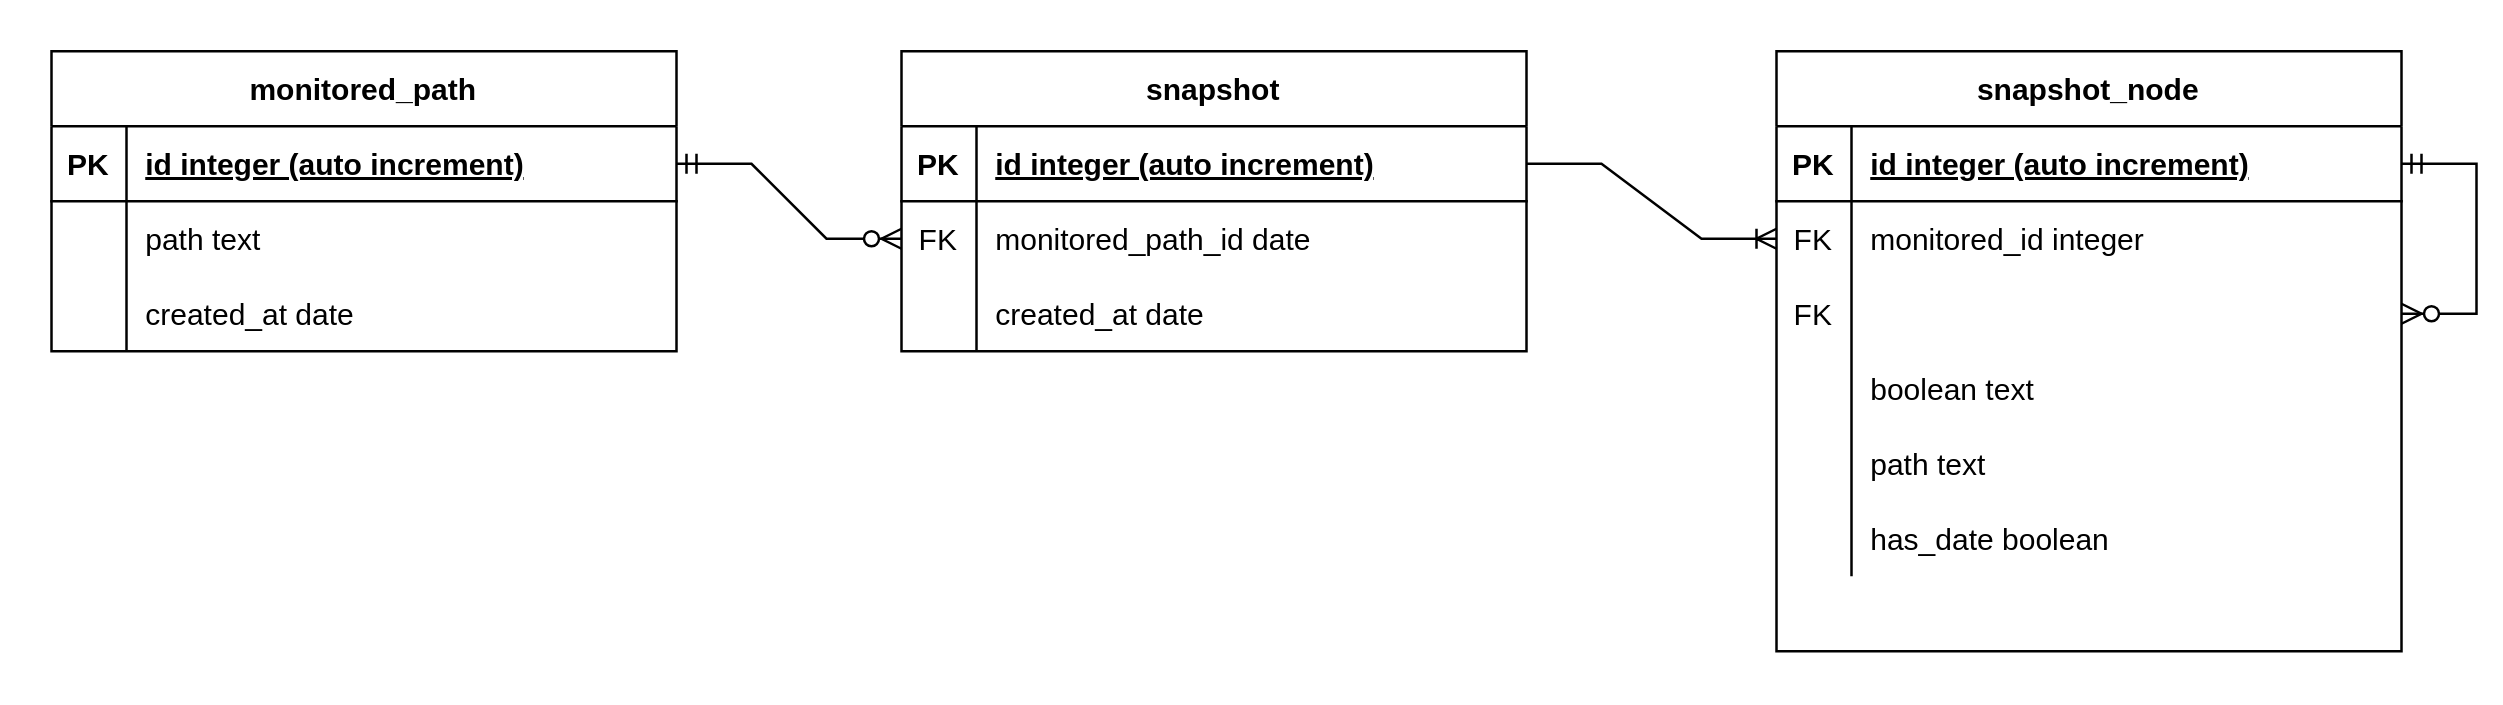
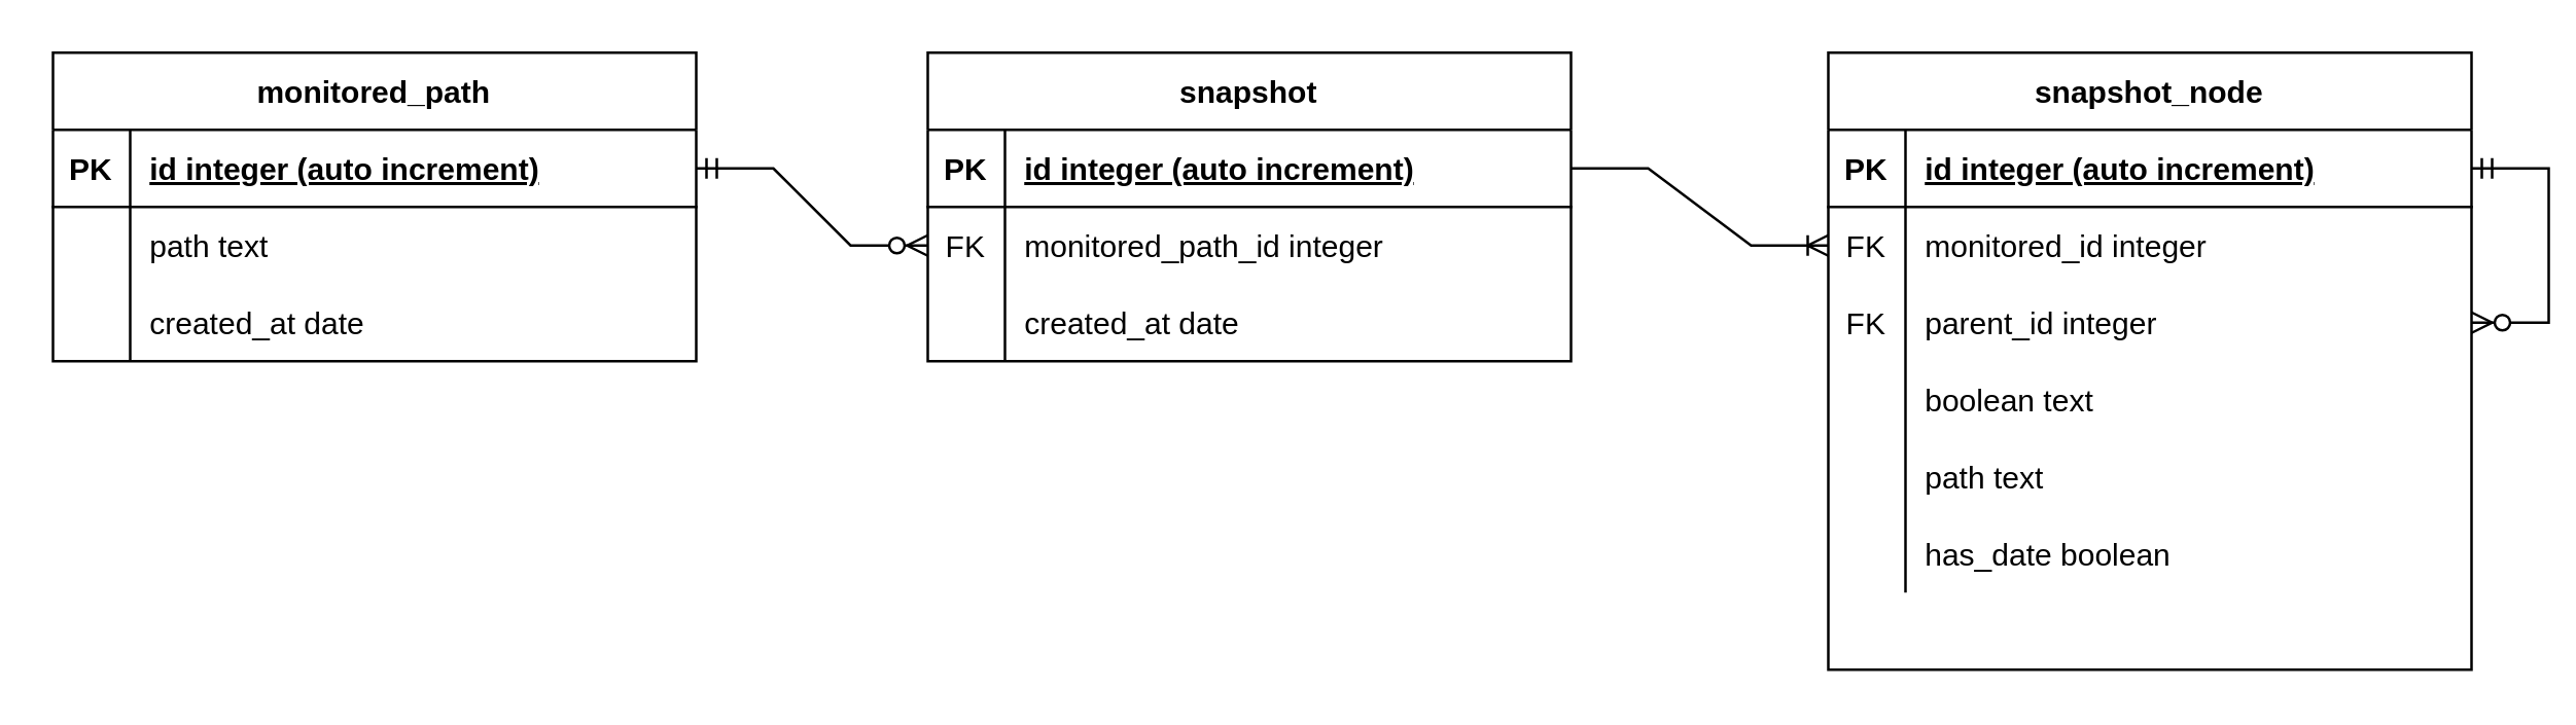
- <mxCell id="18" value="monitored_path_id date" style="shape=partialRectangle;overflow=hidden;connectable=0;fillColor=none;top=0;left=0;bottom=0;right=0;align=left;spacingLeft=6;fontStyle=0" parent="16" vertex="1"><mxGeometry x="30" width="220" height="30" as="geometry"><mxRectangle width="220" height="30" as="alternateBounds" /></mxGeometry></mxCell>
+ <mxCell id="18" value="monitored_path_id integer" style="shape=partialRectangle;overflow=hidden;connectable=0;fillColor=none;top=0;left=0;bottom=0;right=0;align=left;spacingLeft=6;fontStyle=0" parent="16" vertex="1"><mxGeometry x="30" width="220" height="30" as="geometry"><mxRectangle width="220" height="30" as="alternateBounds" /></mxGeometry></mxCell>
+ <mxCell id="31" value="parent_id integer" style="shape=partialRectangle;overflow=hidden;connectable=0;fillColor=none;top=0;left=0;bottom=0;right=0;align=left;spacingLeft=6;" parent="29" vertex="1"><mxGeometry x="30" width="220" height="30" as="geometry"><mxRectangle width="220" height="30" as="alternateBounds" /></mxGeometry></mxCell>
